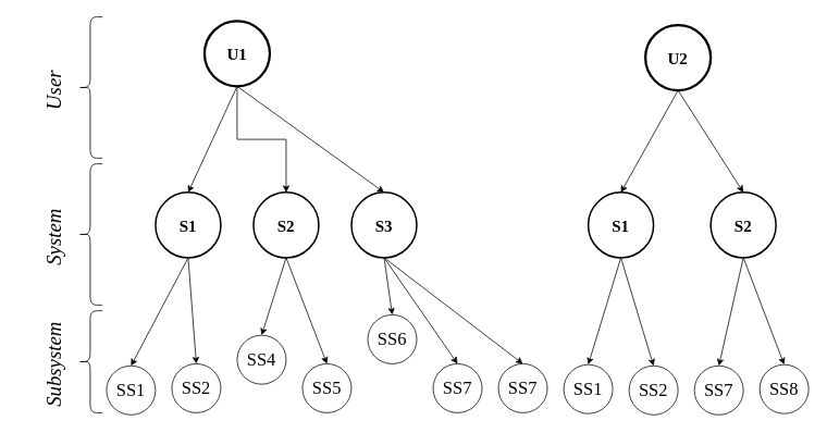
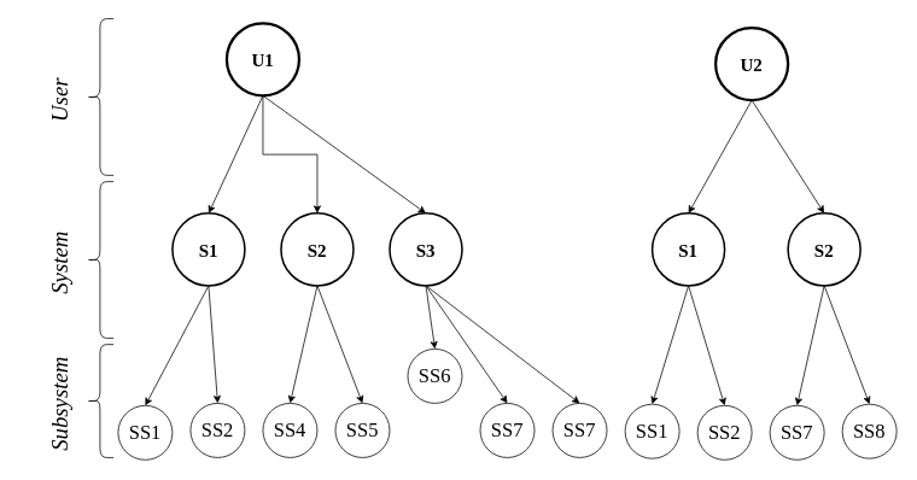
- <mxCell id="18" value="&lt;font style=&quot;font-size: 22px;&quot;&gt;SS4&lt;/font&gt;" style="ellipse;whiteSpace=wrap;html=1;aspect=fixed;fillColor=none;strokeWidth=1;fontFamily=Times New Roman;fontSize=22;" parent="1" vertex="1"><mxGeometry x="290" y="410" width="60" height="60" as="geometry" /></mxCell>
+ <mxCell id="18" value="&lt;font style=&quot;font-size: 22px;&quot;&gt;SS4&lt;/font&gt;" style="ellipse;whiteSpace=wrap;html=1;aspect=fixed;fillColor=none;strokeWidth=1;fontFamily=Times New Roman;fontSize=22;" parent="1" vertex="1"><mxGeometry x="290" y="445" width="60" height="60" as="geometry" /></mxCell>
